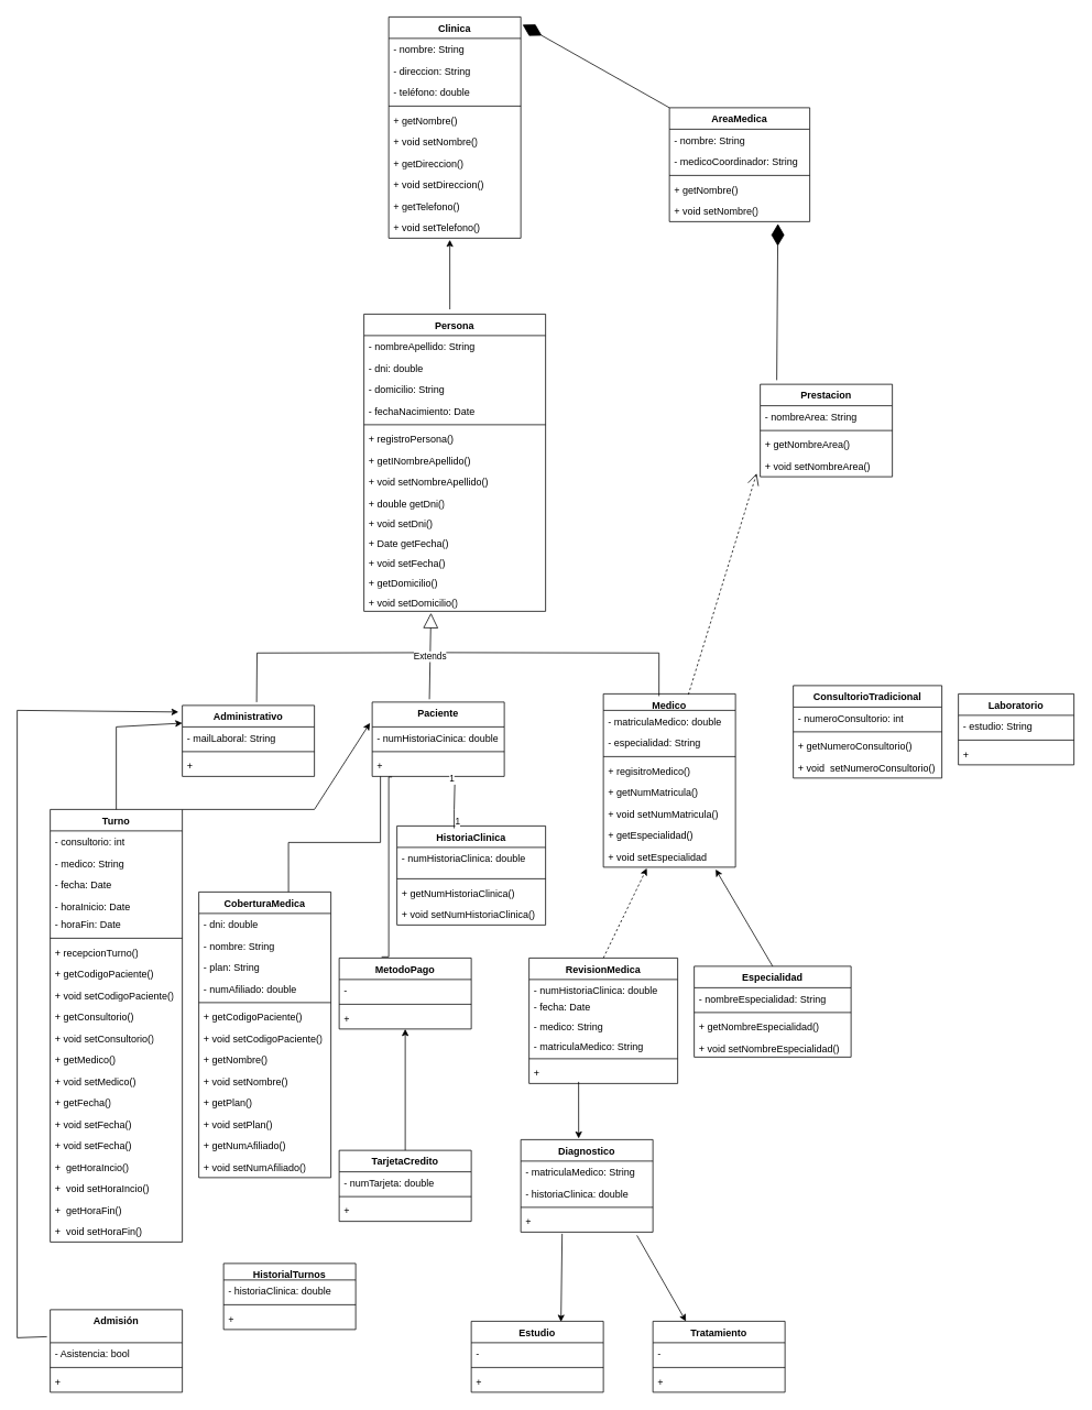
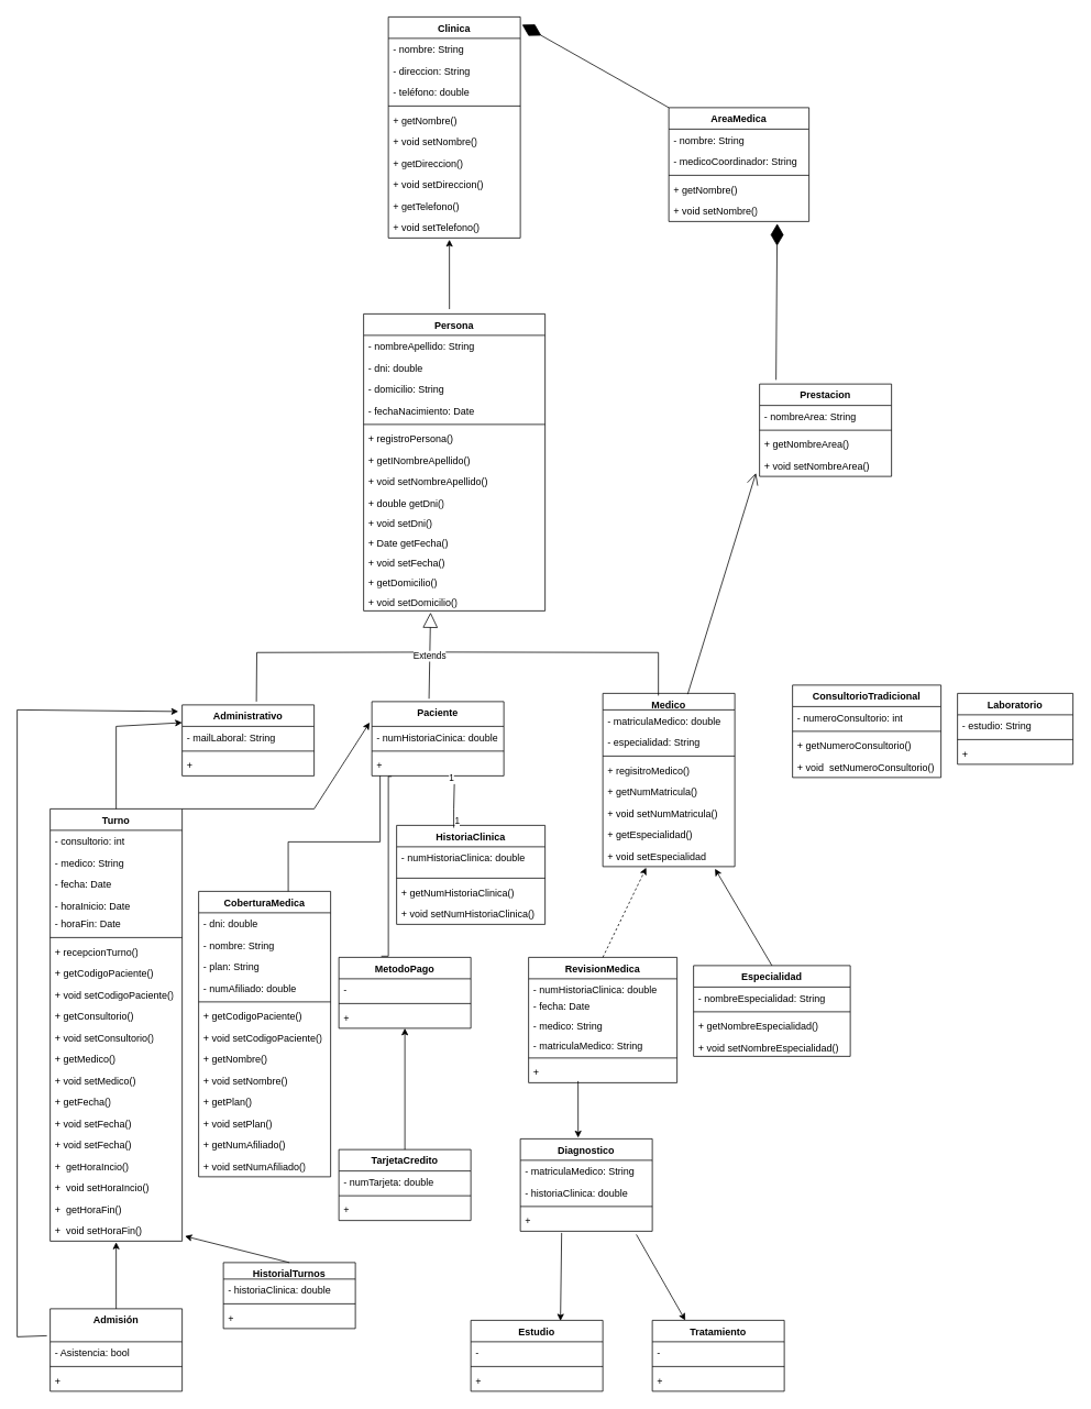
- <mxCell id="167" value="" style="endArrow=open;endFill=1;endSize=12;html=1;rounded=0;exitX=0.643;exitY=0.005;exitDx=0;exitDy=0;exitPerimeter=0;entryX=-0.027;entryY=0.843;entryDx=0;entryDy=0;entryPerimeter=0;dashed=1;" edge="1" parent="1" source="21" target="38"><mxGeometry width="160" relative="1" as="geometry"><mxPoint x="840" y="730" as="sourcePoint" /><mxPoint x="1000" y="730" as="targetPoint" /></mxGeometry></mxCell>
+ <mxCell id="167" value="" style="endArrow=open;endFill=1;endSize=12;html=1;rounded=0;exitX=0.643;exitY=0.005;exitDx=0;exitDy=0;exitPerimeter=0;entryX=-0.027;entryY=0.843;entryDx=0;entryDy=0;entryPerimeter=0;" edge="1" parent="1" source="21" target="38"><mxGeometry width="160" relative="1" as="geometry"><mxPoint x="840" y="730" as="sourcePoint" /><mxPoint x="1000" y="730" as="targetPoint" /></mxGeometry></mxCell>
+ <mxCell id="156" value="" style="edgeStyle=none;orthogonalLoop=1;jettySize=auto;html=1;rounded=0;exitX=0.5;exitY=0;exitDx=0;exitDy=0;entryX=1.021;entryY=0.769;entryDx=0;entryDy=0;entryPerimeter=0;" parent="1" source="85" target="84" edge="1"><mxGeometry width="100" relative="1" as="geometry"><mxPoint x="100" y="1570" as="sourcePoint" /><mxPoint x="200" y="1570" as="targetPoint" /><Array as="points" /></mxGeometry></mxCell>
+ <mxCell id="157" value="" style="edgeStyle=none;orthogonalLoop=1;jettySize=auto;html=1;rounded=0;exitX=0.5;exitY=0;exitDx=0;exitDy=0;entryX=0.5;entryY=1.051;entryDx=0;entryDy=0;entryPerimeter=0;" parent="1" source="142" target="84" edge="1"><mxGeometry width="100" relative="1" as="geometry"><mxPoint x="110" y="1570" as="sourcePoint" /><mxPoint x="210" y="1570" as="targetPoint" /><Array as="points" /></mxGeometry></mxCell>
